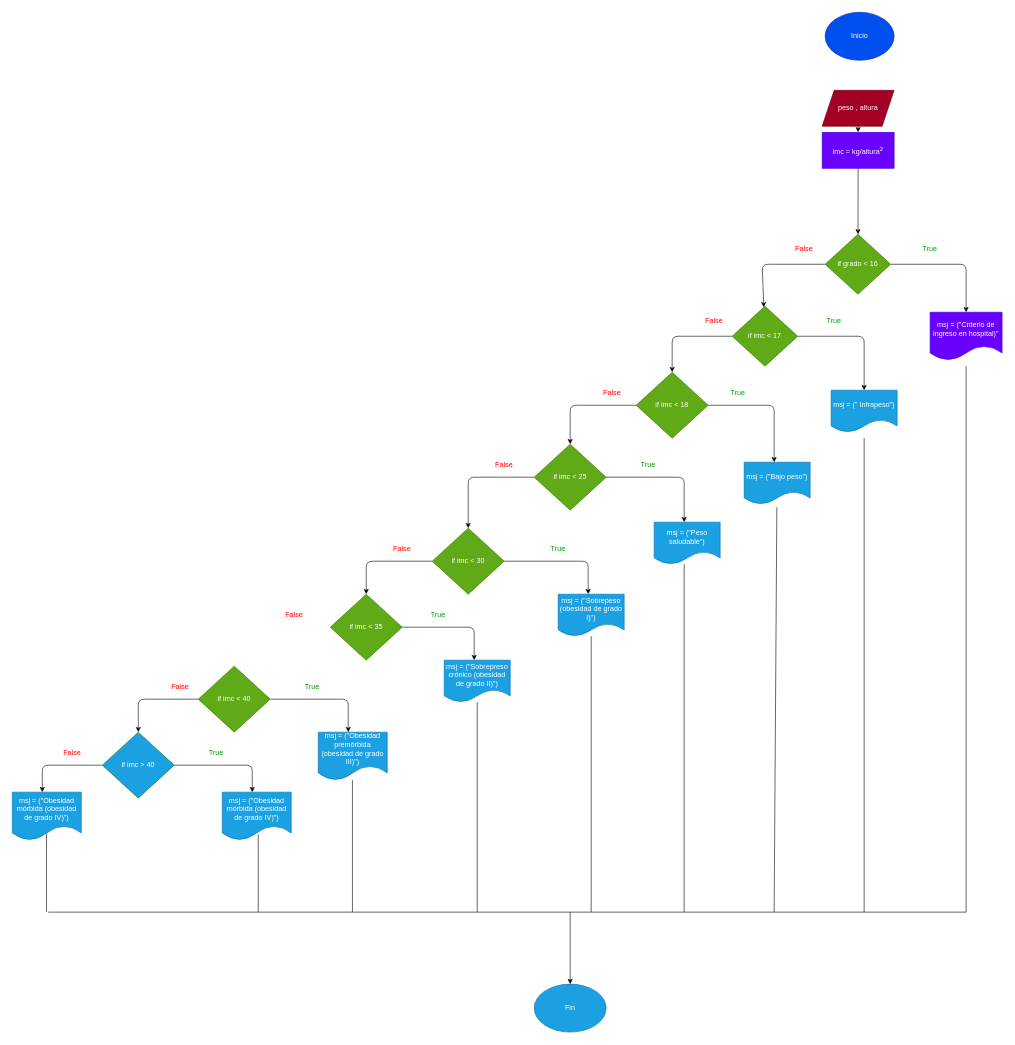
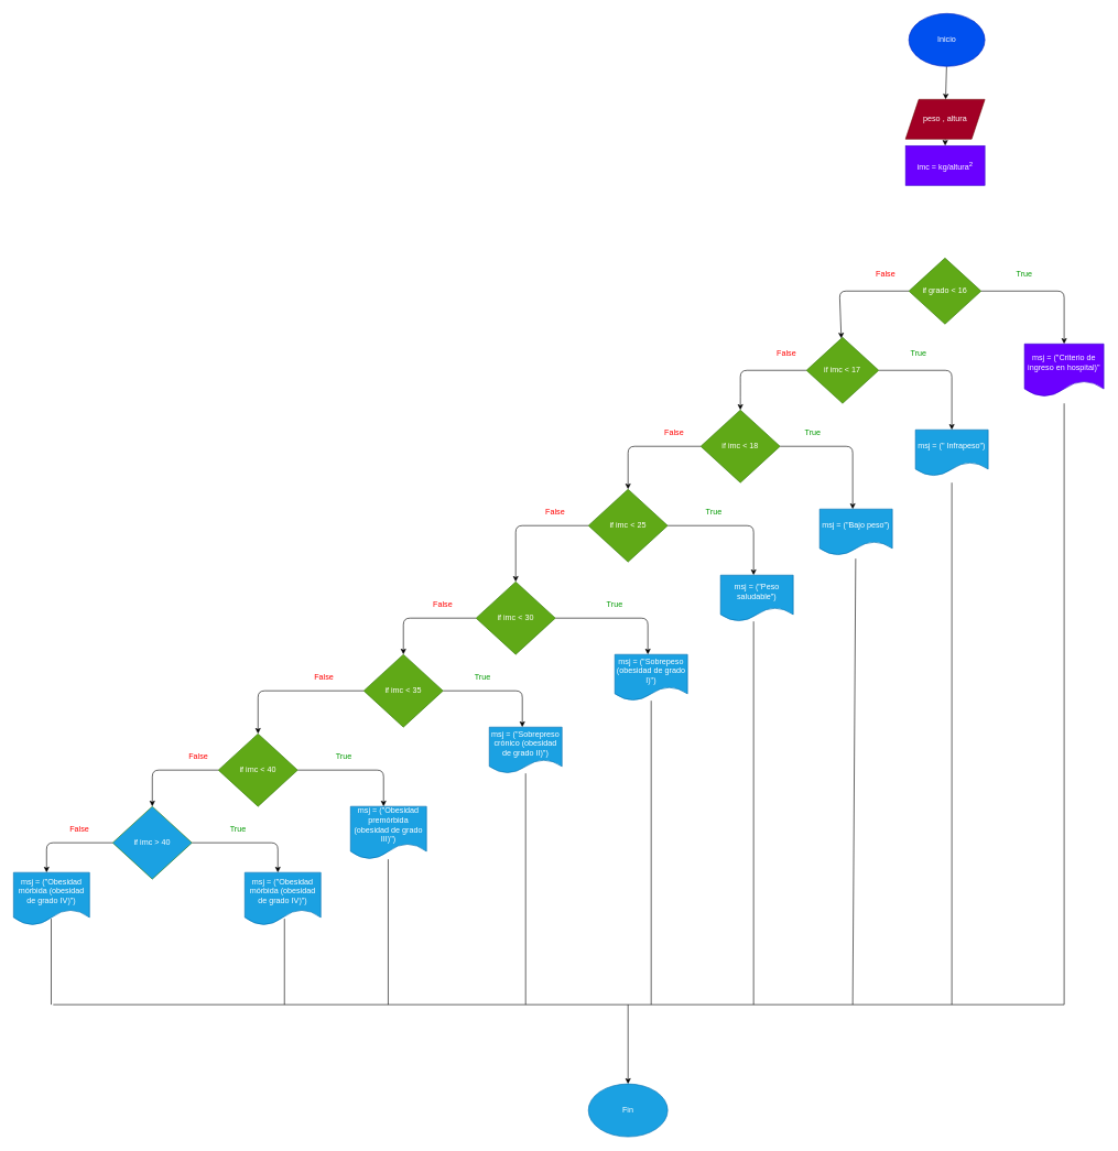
+ <mxCell id="2" value="" style="edgeStyle=none;html=1;" edge="1" parent="1" source="3" target="5"><mxGeometry relative="1" as="geometry" /></mxCell>
- <mxCell id="6" value="" style="edgeStyle=none;html=1;" edge="1" parent="1" source="7" target="10"><mxGeometry relative="1" as="geometry" /></mxCell>
+ <mxCell id="39" style="edgeStyle=none;html=1;fontColor=#FF0000;entryX=0.5;entryY=0;entryDx=0;entryDy=0;" edge="1" parent="1" source="40" target="44"><mxGeometry relative="1" as="geometry"><mxPoint x="390" y="1120" as="targetPoint" /><Array as="points"><mxPoint x="390" y="1045" /></Array></mxGeometry></mxCell>
